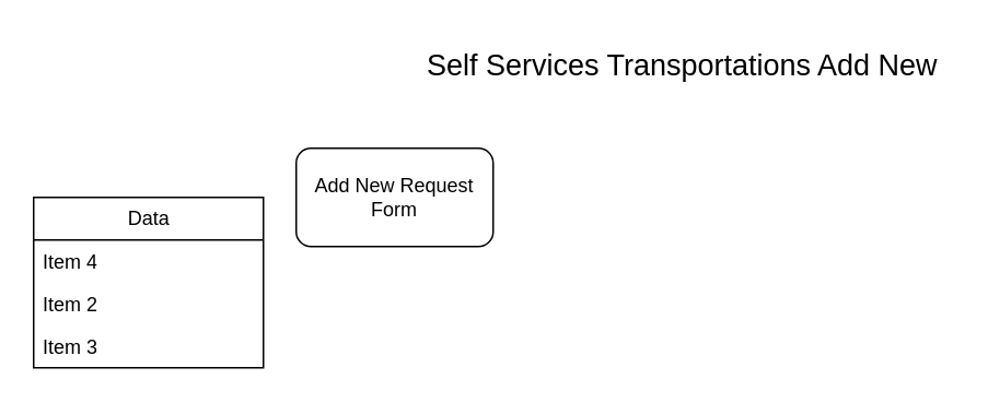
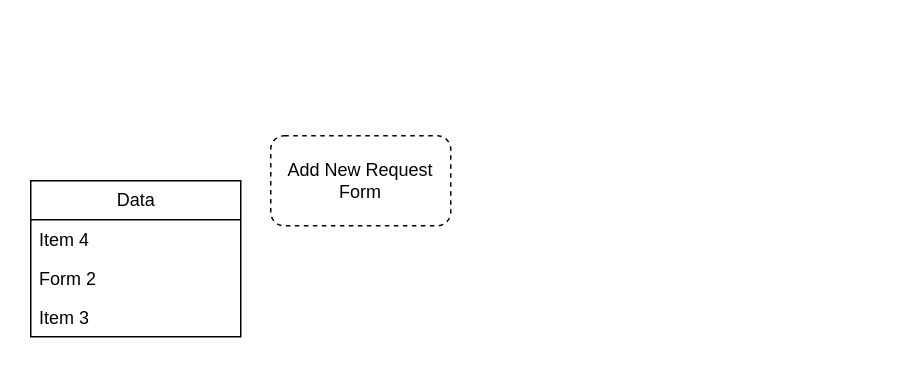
- <mxCell id="2" value="&lt;font style=&quot;font-size: 18px;&quot;&gt;Self Services Transportations Add New&lt;/font&gt;" style="text;html=1;align=center;verticalAlign=middle;resizable=0;points=[];autosize=1;strokeColor=none;fillColor=none;" vertex="1" parent="1"><mxGeometry x="250" width="330" height="40" as="geometry" y="20" /></mxCell>
- <mxCell id="3" value="Add New Request Form" style="rounded=1;whiteSpace=wrap;html=1;" vertex="1" parent="1"><mxGeometry x="180" y="90" width="120" height="60" as="geometry" /></mxCell>
+ <mxCell id="3" value="Add New Request Form" style="rounded=1;whiteSpace=wrap;html=1;dashed=1;" vertex="1" parent="1"><mxGeometry x="180" y="90" width="120" height="60" as="geometry" /></mxCell>
- <mxCell id="6" value="Item 2" style="text;strokeColor=none;fillColor=none;align=left;verticalAlign=top;spacingLeft=4;spacingRight=4;overflow=hidden;rotatable=0;points=[[0,0.5],[1,0.5]];portConstraint=eastwest;whiteSpace=wrap;html=1;" vertex="1" parent="4"><mxGeometry y="52" width="140" height="26" as="geometry" /></mxCell>
+ <mxCell id="6" value="Form 2" style="text;strokeColor=none;fillColor=none;align=left;verticalAlign=top;spacingLeft=4;spacingRight=4;overflow=hidden;rotatable=0;points=[[0,0.5],[1,0.5]];portConstraint=eastwest;whiteSpace=wrap;html=1;" vertex="1" parent="4"><mxGeometry y="52" width="140" height="26" as="geometry" /></mxCell>
